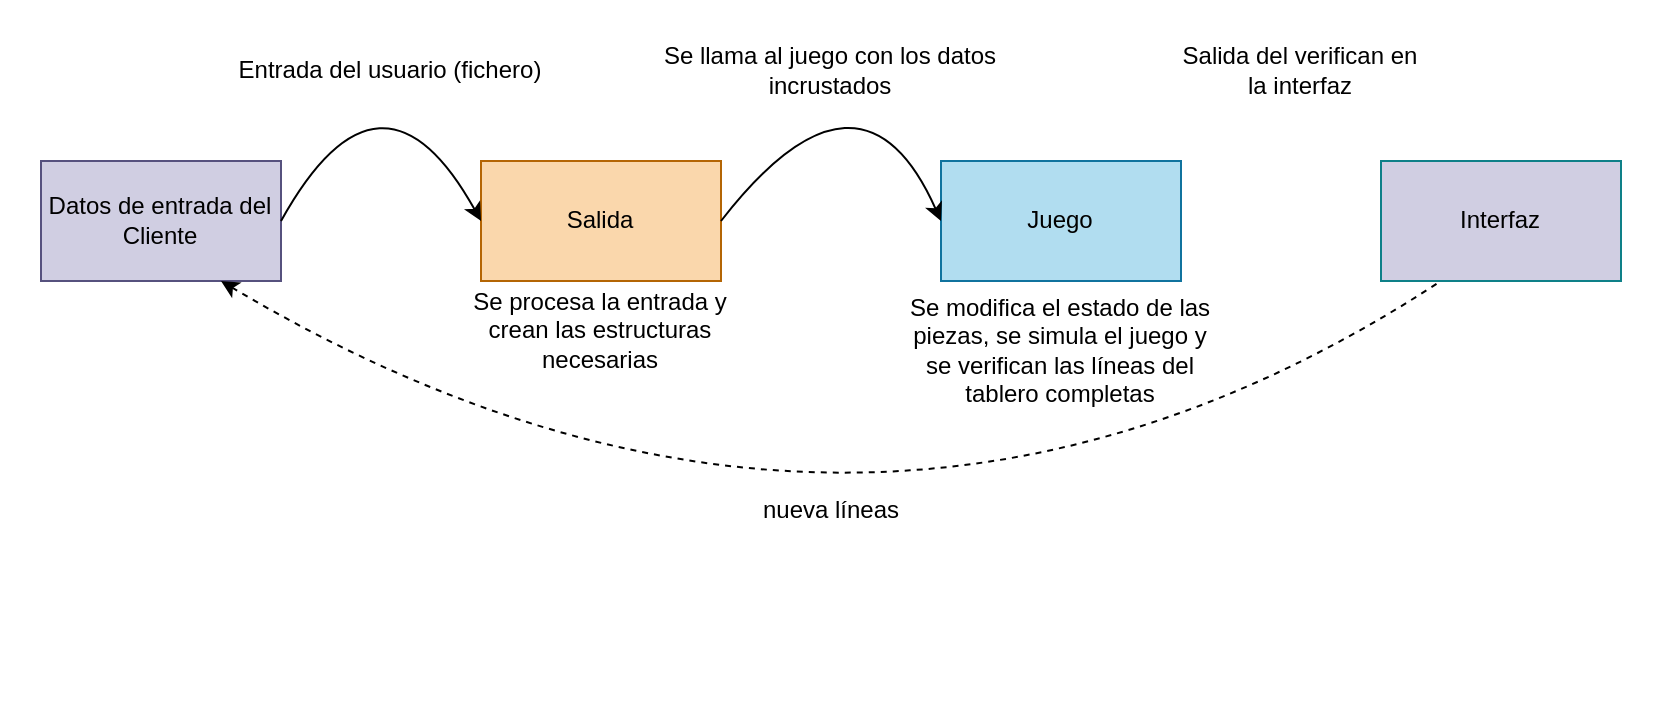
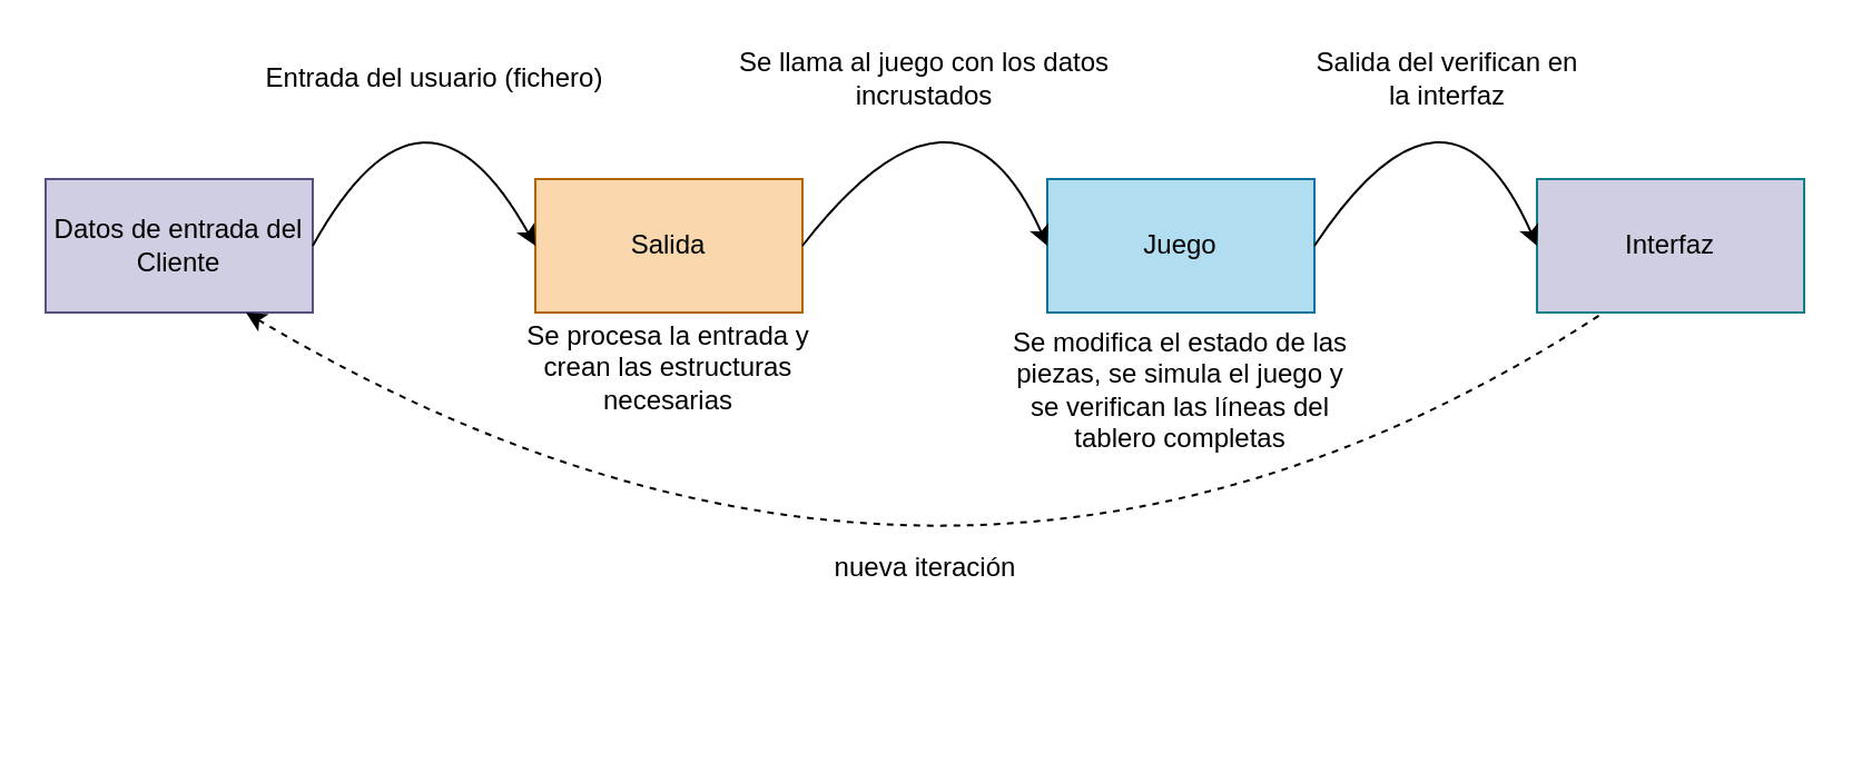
+ <mxCell id="10" value="" style="endArrow=classic;html=1;curved=1;entryX=0;entryY=0.5;entryDx=0;entryDy=0;exitX=1;exitY=0.5;exitDx=0;exitDy=0;endFill=1;" parent="1" source="4" target="9" edge="1"><mxGeometry width="50" height="50" relative="1" as="geometry"><mxPoint x="450" y="100" as="sourcePoint" /><mxPoint x="500" y="50" as="targetPoint" /><Array as="points"><mxPoint x="650" y="20" /></Array></mxGeometry></mxCell>
- <mxCell id="13" value="nueva líneas" style="text;html=1;strokeColor=none;fillColor=none;align=center;verticalAlign=middle;whiteSpace=wrap;rounded=0;" parent="1" vertex="1"><mxGeometry x="356.5" y="240" width="117" height="30" as="geometry" /></mxCell>
+ <mxCell id="13" value="nueva iteración" style="text;html=1;strokeColor=none;fillColor=none;align=center;verticalAlign=middle;whiteSpace=wrap;rounded=0;" parent="1" vertex="1"><mxGeometry x="356.5" y="240" width="117" height="30" as="geometry" /></mxCell>
